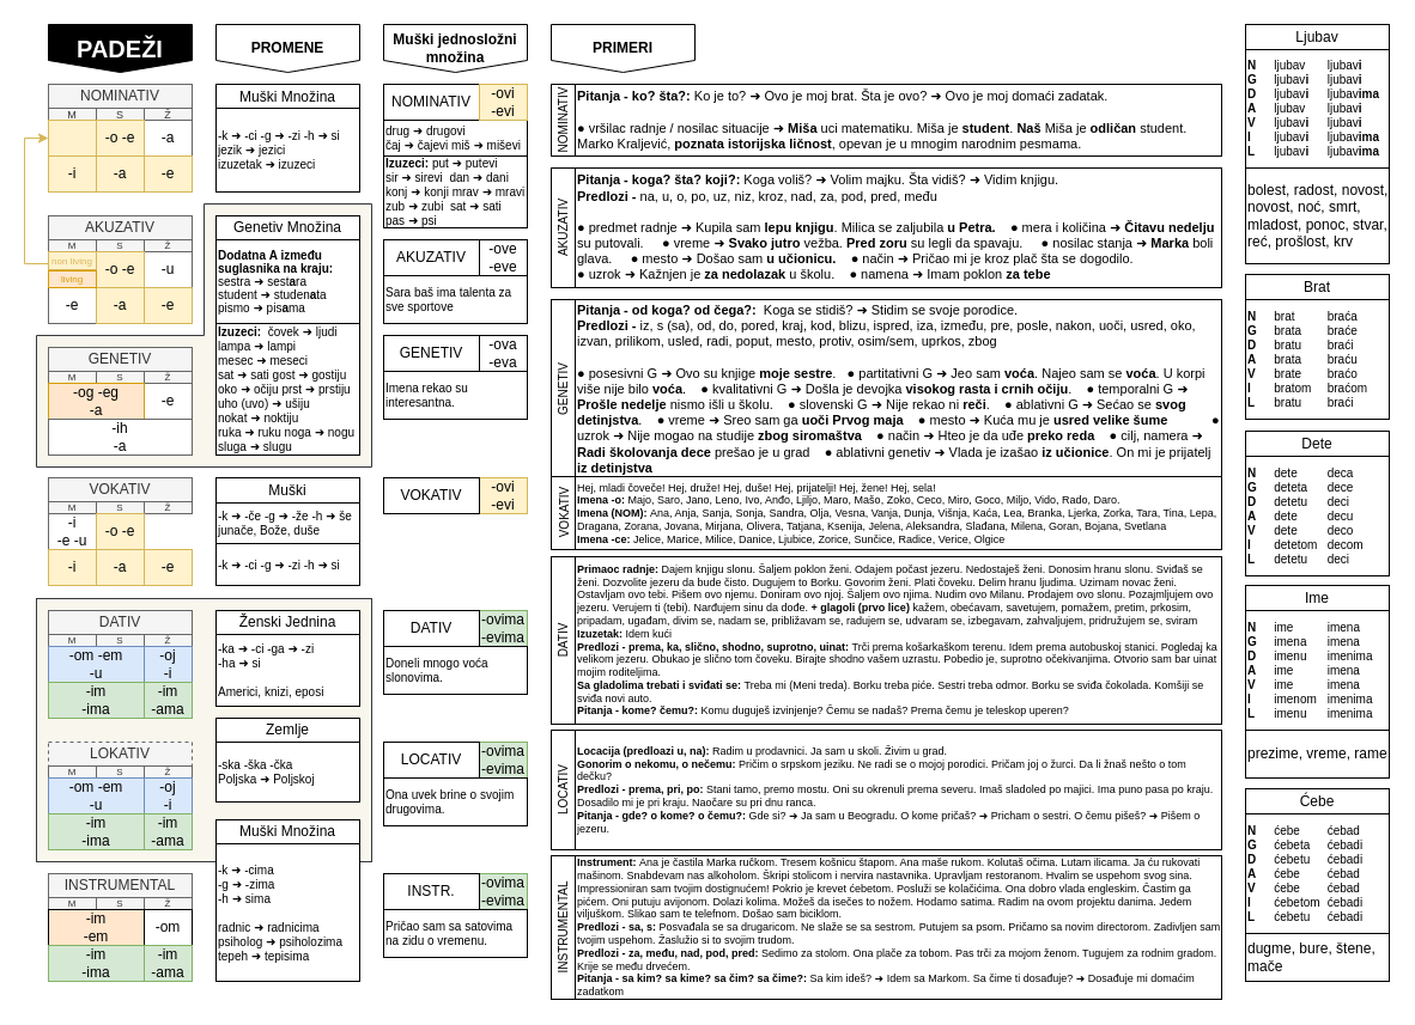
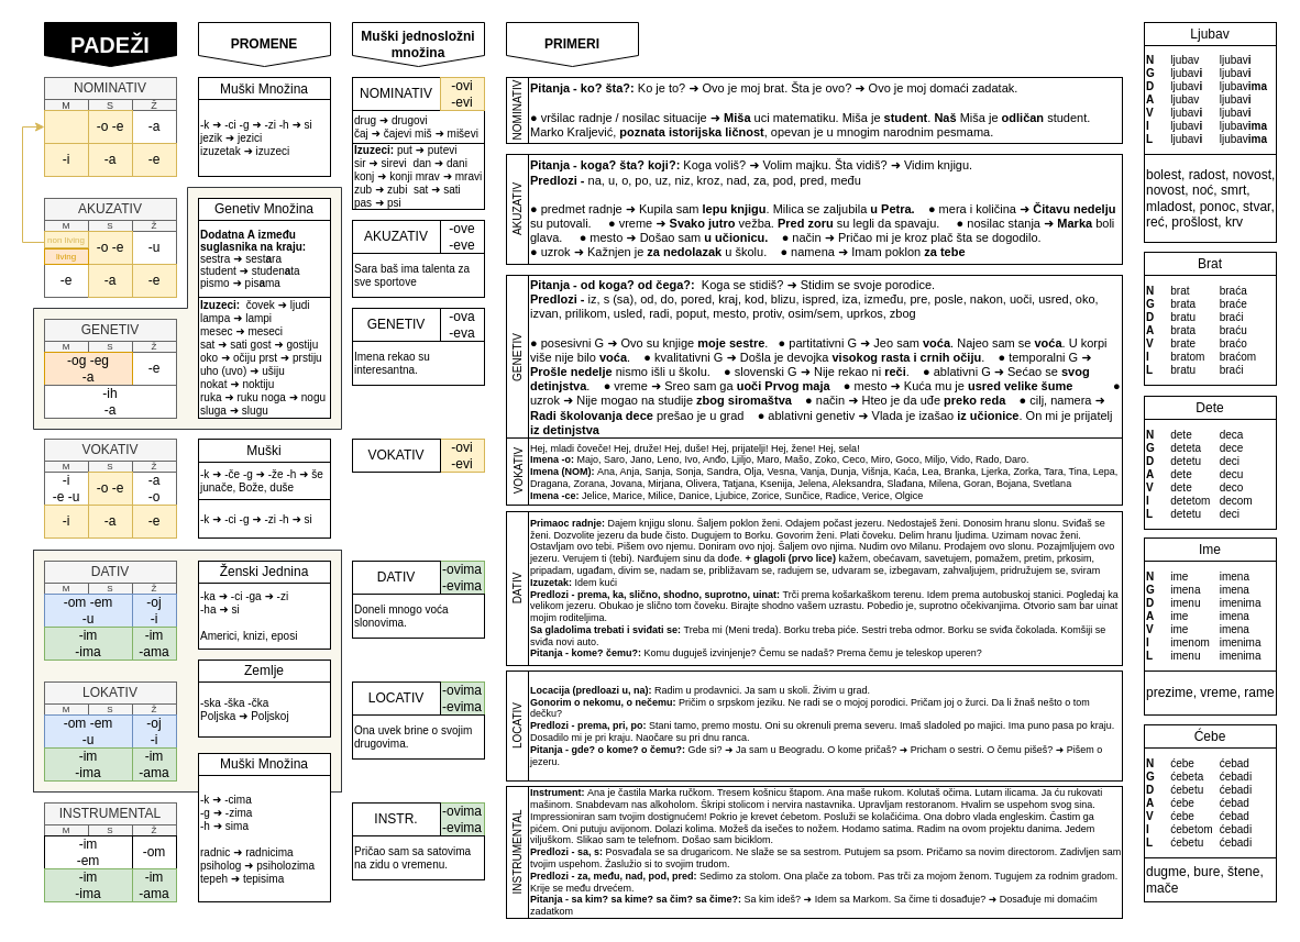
+ <mxCell id="64" value="-a&lt;br&gt;-o" style="rounded=0;whiteSpace=wrap;html=1;strokeColor=#666666;" parent="1" vertex="1"><mxGeometry x="120" y="429" width="40" height="30" as="geometry" /></mxCell>
- <mxCell id="44" value="LOKATIV" style="rounded=0;whiteSpace=wrap;html=1;fillColor=#f5f5f5;strokeColor=#666666;fontColor=#333333;dashed=1;" parent="1" vertex="1"><mxGeometry x="40" y="620" width="120" height="20" as="geometry" /></mxCell>
+ <mxCell id="44" value="LOKATIV" style="rounded=0;whiteSpace=wrap;html=1;fillColor=#f5f5f5;strokeColor=#666666;fontColor=#333333;" parent="1" vertex="1"><mxGeometry x="40" y="620" width="120" height="20" as="geometry" /></mxCell>
- <mxCell id="57" value="-im&lt;br&gt;-em" style="rounded=0;whiteSpace=wrap;html=1;fillColor=#ffe6cc;" parent="1" vertex="1"><mxGeometry x="40" y="760" width="80" height="30" as="geometry" /></mxCell>
+ <mxCell id="57" value="-im&lt;br&gt;-em" style="rounded=0;whiteSpace=wrap;html=1;" parent="1" vertex="1"><mxGeometry x="40" y="760" width="80" height="30" as="geometry" /></mxCell>
